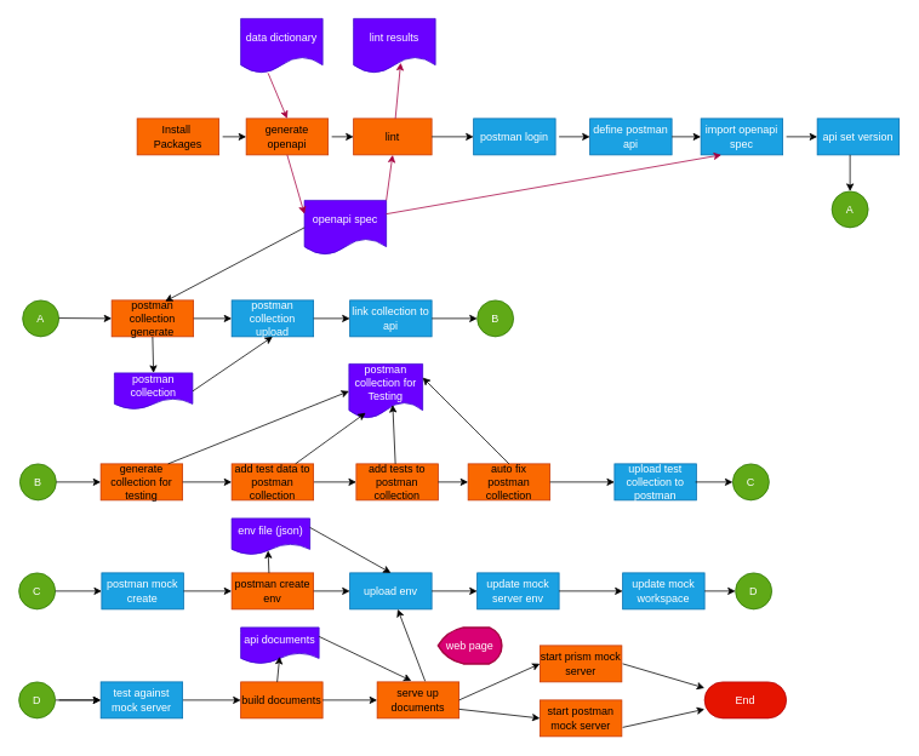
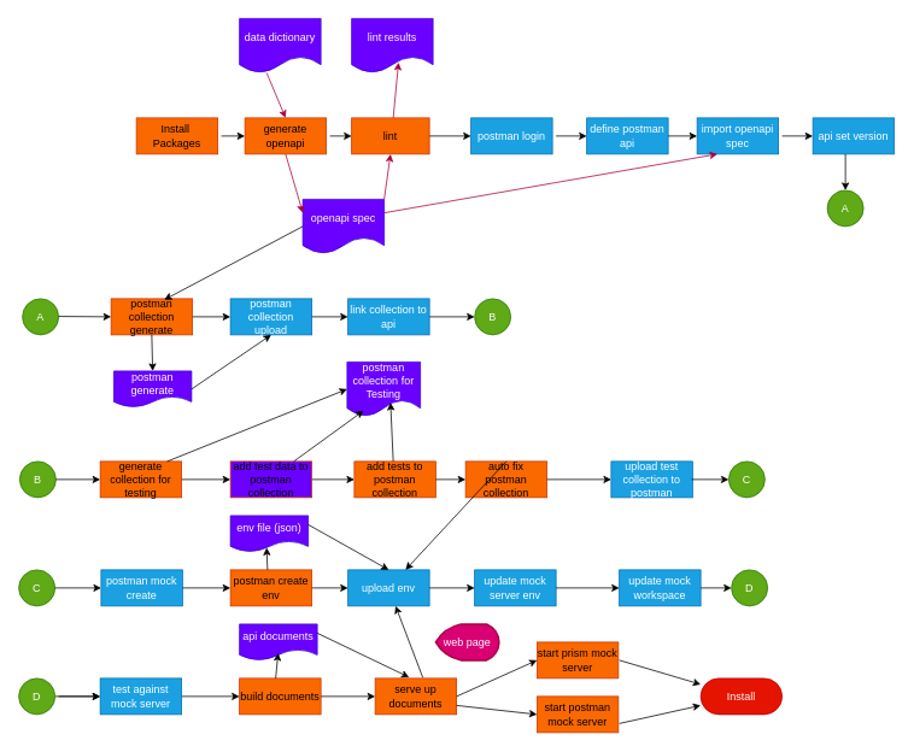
- <mxCell id="29" value="postman collection" style="shape=document;whiteSpace=wrap;html=1;boundedLbl=1;fillColor=#6a00ff;fontColor=#ffffff;strokeColor=#3700CC;" vertex="1" parent="1"><mxGeometry x="125" y="410" width="86" height="40" as="geometry" /></mxCell>
+ <mxCell id="29" value="postman generate" style="shape=document;whiteSpace=wrap;html=1;boundedLbl=1;fillColor=#6a00ff;fontColor=#ffffff;strokeColor=#3700CC;" vertex="1" parent="1"><mxGeometry x="125" y="410" width="86" height="40" as="geometry" /></mxCell>
- <mxCell id="71" value="" style="endArrow=classic;html=1;rounded=0;entryX=1;entryY=0.25;entryDx=0;entryDy=0;exitX=0.5;exitY=0;exitDx=0;exitDy=0;" edge="1" parent="1" source="16" target="67"><mxGeometry width="50" height="50" relative="1" as="geometry"><mxPoint x="564" y="560" as="sourcePoint" /><mxPoint x="614" y="510" as="targetPoint" /></mxGeometry></mxCell>
+ <mxCell id="71" value="" style="endArrow=classic;html=1;rounded=0;exitX=0.5;exitY=0;exitDx=0;exitDy=0;" edge="1" parent="1" source="16" target="11"><mxGeometry width="50" height="50" relative="1" as="geometry"><mxPoint x="564" y="560" as="sourcePoint" /><mxPoint x="614" y="510" as="targetPoint" /></mxGeometry></mxCell>
- <mxCell id="21" value="add test data to postman collection" style="rounded=0;whiteSpace=wrap;html=1;fillColor=#fa6800;strokeColor=#C73500;fontColor=#000000;" vertex="1" parent="1"><mxGeometry x="254" y="510" width="90" height="40" as="geometry" /></mxCell>
+ <mxCell id="21" value="add test data to postman collection" style="rounded=0;whiteSpace=wrap;html=1;fillColor=#6a00ff;strokeColor=#C73500;fontColor=#000000;" vertex="1" parent="1"><mxGeometry x="254" y="510" width="90" height="40" as="geometry" /></mxCell>
- <mxCell id="6" value="End" style="rounded=1;whiteSpace=wrap;html=1;arcSize=50;fillColor=#e51400;fontColor=#ffffff;strokeColor=#B20000;" parent="1" vertex="1"><mxGeometry x="774" y="750" width="90" height="40" as="geometry" /></mxCell>
+ <mxCell id="6" value="Install" style="rounded=1;whiteSpace=wrap;html=1;arcSize=50;fillColor=#e51400;fontColor=#ffffff;strokeColor=#B20000;" parent="1" vertex="1"><mxGeometry x="774" y="750" width="90" height="40" as="geometry" /></mxCell>
